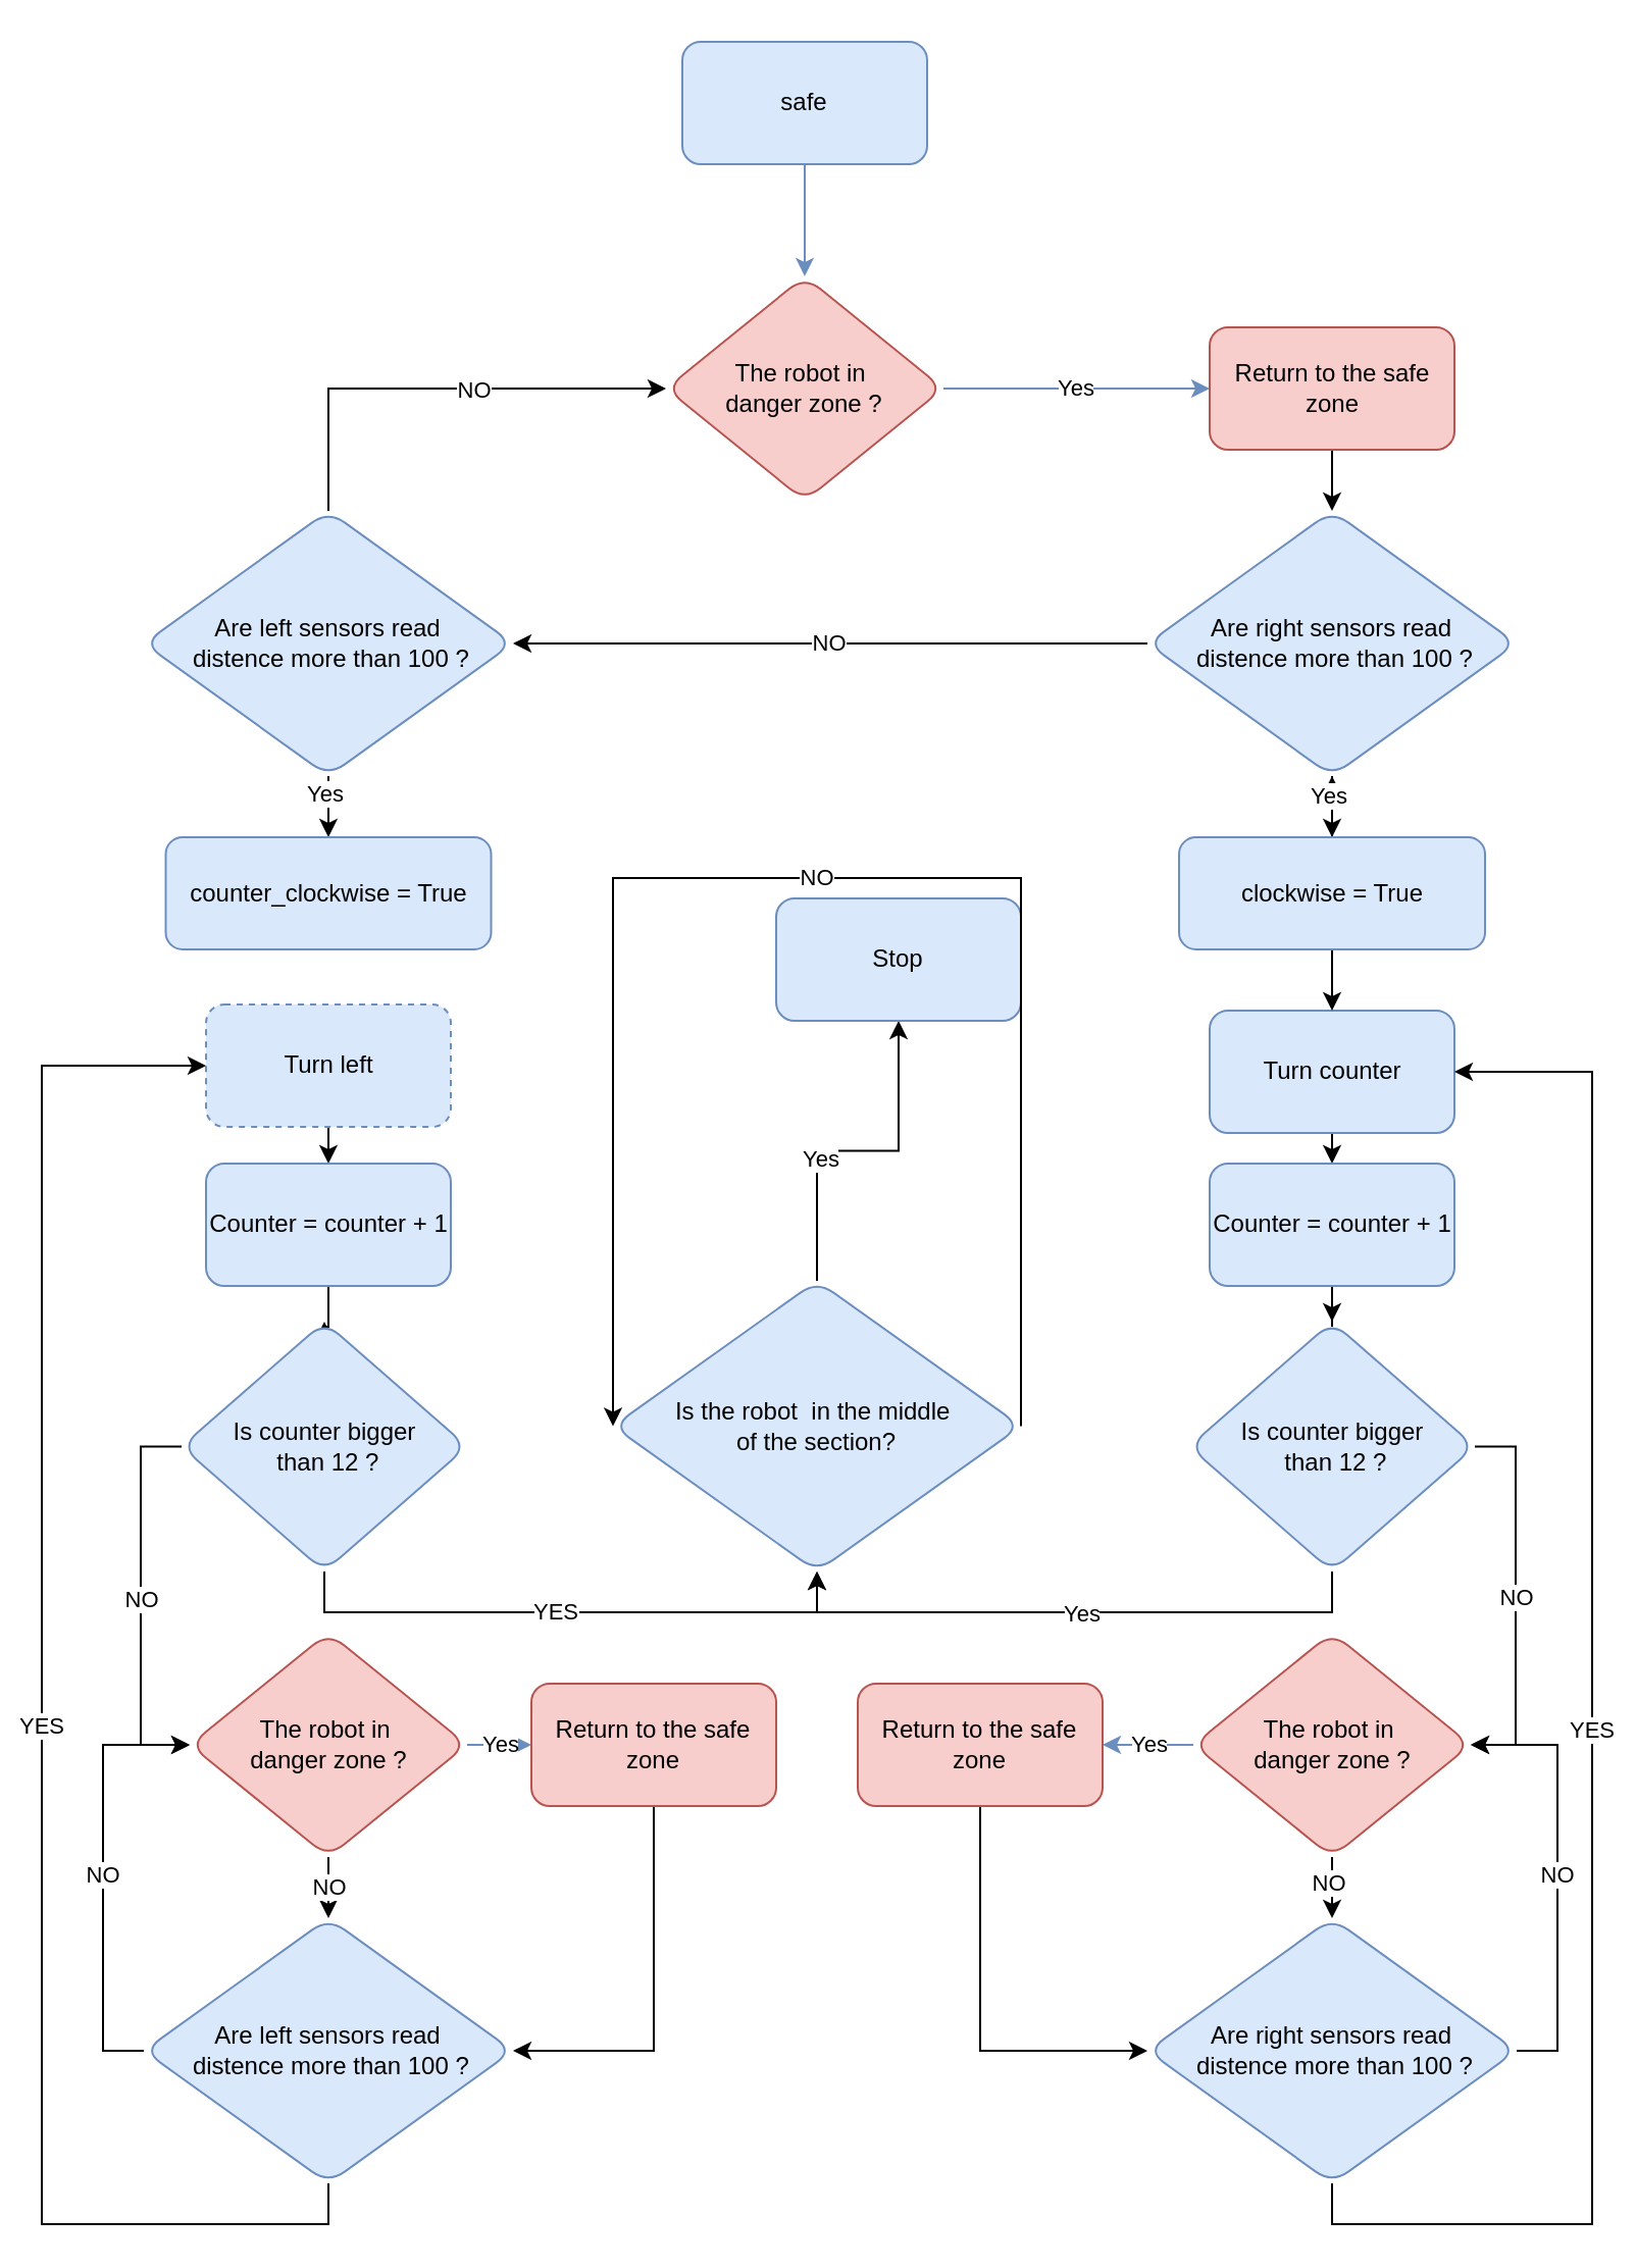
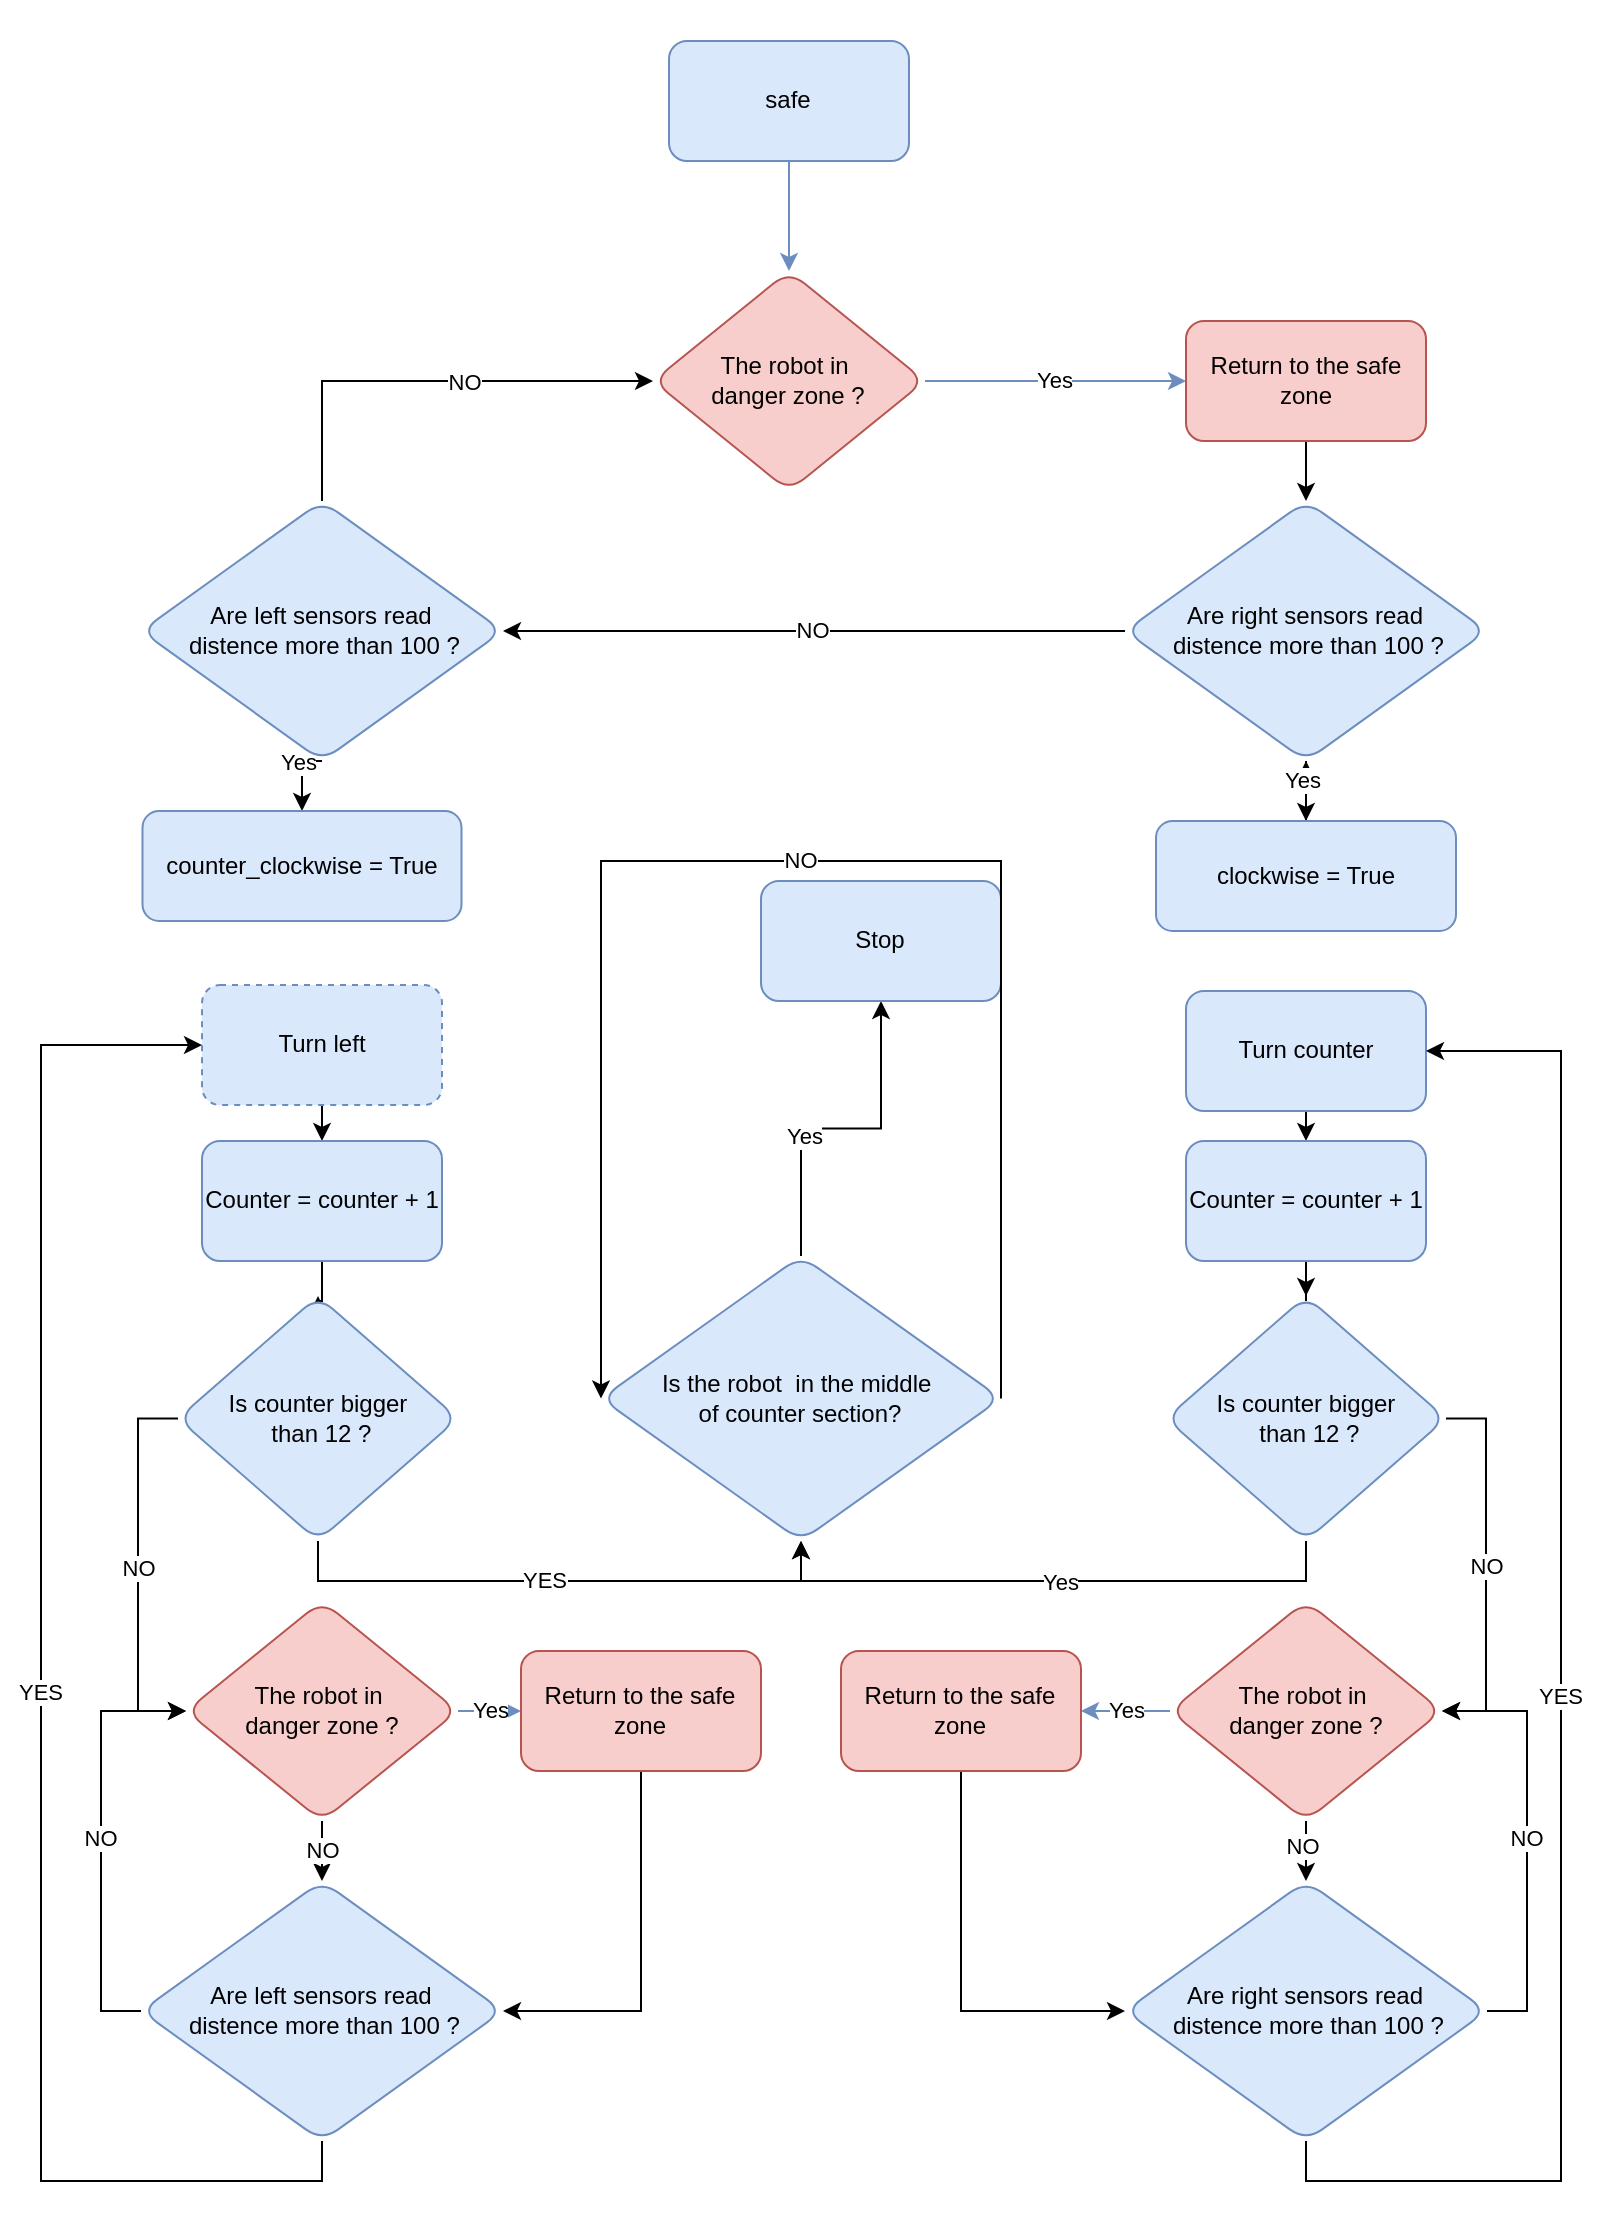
- <mxCell id="24" value="counter_clockwise = True" style="whiteSpace=wrap;html=1;fillColor=#dae8fc;strokeColor=#6c8ebf;rounded=1;" vertex="1" parent="1"><mxGeometry x="80.75" y="410" width="159.5" height="55" as="geometry" /></mxCell>
+ <mxCell id="24" value="counter_clockwise = True" style="whiteSpace=wrap;html=1;fillColor=#dae8fc;strokeColor=#6c8ebf;rounded=1;" vertex="1" parent="1"><mxGeometry x="70.75" y="405" width="159.5" height="55" as="geometry" /></mxCell>
- <mxCell id="13" style="edgeStyle=orthogonalEdgeStyle;rounded=0;orthogonalLoop=1;jettySize=auto;html=1;exitX=0.5;exitY=1;exitDx=0;exitDy=0;entryX=0.5;entryY=0;entryDx=0;entryDy=0;" edge="1" parent="1" source="16" target="12"><mxGeometry relative="1" as="geometry" /></mxCell>
- <mxCell id="52" value="Is the robot&amp;nbsp; in the middle&amp;nbsp;&lt;div&gt;of the section?&lt;/div&gt;" style="rhombus;whiteSpace=wrap;html=1;fillColor=#dae8fc;strokeColor=#6c8ebf;rounded=1;" vertex="1" parent="1"><mxGeometry x="300" y="627.5" width="200" height="142.5" as="geometry" /></mxCell>
+ <mxCell id="52" value="Is the robot&amp;nbsp; in the middle&amp;nbsp;&lt;div&gt;of counter section?&lt;/div&gt;" style="rhombus;whiteSpace=wrap;html=1;fillColor=#dae8fc;strokeColor=#6c8ebf;rounded=1;" vertex="1" parent="1"><mxGeometry x="300" y="627.5" width="200" height="142.5" as="geometry" /></mxCell>
